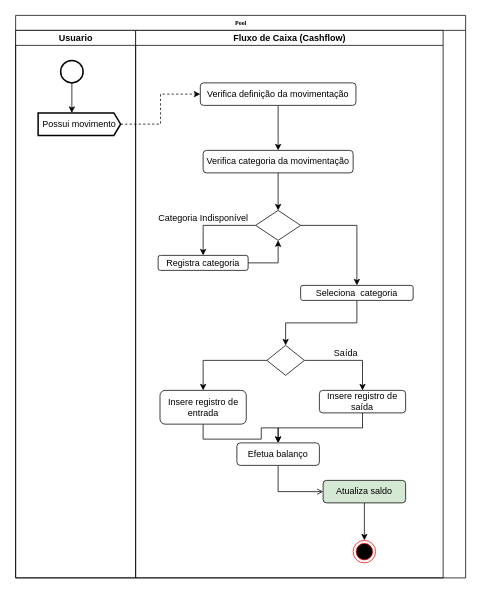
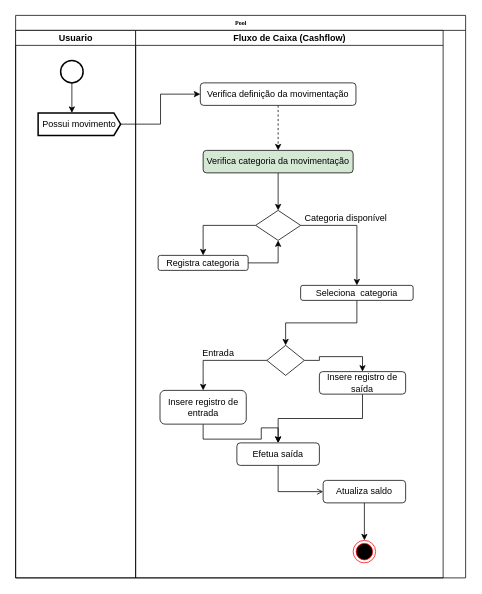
- <mxCell id="7" style="edgeStyle=orthogonalEdgeStyle;rounded=0;orthogonalLoop=1;jettySize=auto;html=1;exitX=1;exitY=0.5;exitDx=0;exitDy=0;exitPerimeter=0;entryX=0;entryY=0.5;entryDx=0;entryDy=0;dashed=1;" parent="2" source="5" target="20" edge="1"><mxGeometry relative="1" as="geometry" /></mxCell>
+ <mxCell id="7" style="edgeStyle=orthogonalEdgeStyle;rounded=0;orthogonalLoop=1;jettySize=auto;html=1;exitX=1;exitY=0.5;exitDx=0;exitDy=0;exitPerimeter=0;entryX=0;entryY=0.5;entryDx=0;entryDy=0;" parent="2" source="5" target="20" edge="1"><mxGeometry relative="1" as="geometry" /></mxCell>
- <mxCell id="17" style="edgeStyle=orthogonalEdgeStyle;rounded=0;orthogonalLoop=1;jettySize=auto;html=1;exitX=0.5;exitY=1;exitDx=0;exitDy=0;" parent="8" source="20" target="19" edge="1"><mxGeometry relative="1" as="geometry" /></mxCell>
+ <mxCell id="17" style="edgeStyle=orthogonalEdgeStyle;rounded=0;orthogonalLoop=1;jettySize=auto;html=1;exitX=0.5;exitY=1;exitDx=0;exitDy=0;dashed=1;" parent="8" source="20" target="19" edge="1"><mxGeometry relative="1" as="geometry" /></mxCell>
- <mxCell id="19" value="Verifica categoria da movimentação" style="rounded=1;whiteSpace=wrap;html=1;" parent="8" vertex="1"><mxGeometry x="90" y="160" width="200" height="30" as="geometry" /></mxCell>
+ <mxCell id="19" value="Verifica categoria da movimentação" style="rounded=1;whiteSpace=wrap;html=1;fillColor=#d5e8d4;" parent="8" vertex="1"><mxGeometry x="90" y="160" width="200" height="30" as="geometry" /></mxCell>
- <mxCell id="12" value="Categoria Indisponível" style="text;html=1;align=center;verticalAlign=middle;resizable=0;points=[];autosize=1;" parent="8" vertex="1"><mxGeometry x="25" y="240" width="130" height="20" as="geometry" /></mxCell>
+ <mxCell id="28" value="Categoria disponível" style="text;html=1;align=center;verticalAlign=middle;resizable=0;points=[];autosize=1;" parent="8" vertex="1"><mxGeometry x="220" y="240" width="120" height="20" as="geometry" /></mxCell>
+ <mxCell id="35" value="Entrada" style="text;html=1;align=center;verticalAlign=middle;resizable=0;points=[];autosize=1;" vertex="1" parent="1"><mxGeometry x="260" y="460" width="60" height="20" as="geometry" /></mxCell>
- <mxCell id="30" value="Saída" style="text;html=1;align=center;verticalAlign=middle;resizable=0;points=[];autosize=1;" vertex="1" parent="8"><mxGeometry x="255" y="420" width="50" height="20" as="geometry" /></mxCell>
- <mxCell id="31" value="Insere registro de saída" style="rounded=1;whiteSpace=wrap;html=1;" vertex="1" parent="8"><mxGeometry x="245" y="480" width="115" height="30" as="geometry" /></mxCell>
+ <mxCell id="31" value="Insere registro de saída" style="rounded=1;whiteSpace=wrap;html=1;" vertex="1" parent="8"><mxGeometry x="245" y="455" width="115" height="30" as="geometry" /></mxCell>
- <mxCell id="23" value="Efetua balanço" style="rounded=1;whiteSpace=wrap;html=1;" vertex="1" parent="8"><mxGeometry x="135" y="550" width="110" height="30" as="geometry" /></mxCell>
+ <mxCell id="23" value="Efetua saída" style="rounded=1;whiteSpace=wrap;html=1;" vertex="1" parent="8"><mxGeometry x="135" y="550" width="110" height="30" as="geometry" /></mxCell>
- <mxCell id="33" value="Atualiza saldo" style="rounded=1;whiteSpace=wrap;html=1;fillColor=#d5e8d4;" vertex="1" parent="8"><mxGeometry x="250" y="600" width="110" height="30" as="geometry" /></mxCell>
+ <mxCell id="33" value="Atualiza saldo" style="rounded=1;whiteSpace=wrap;html=1;" vertex="1" parent="8"><mxGeometry x="250" y="600" width="110" height="30" as="geometry" /></mxCell>
